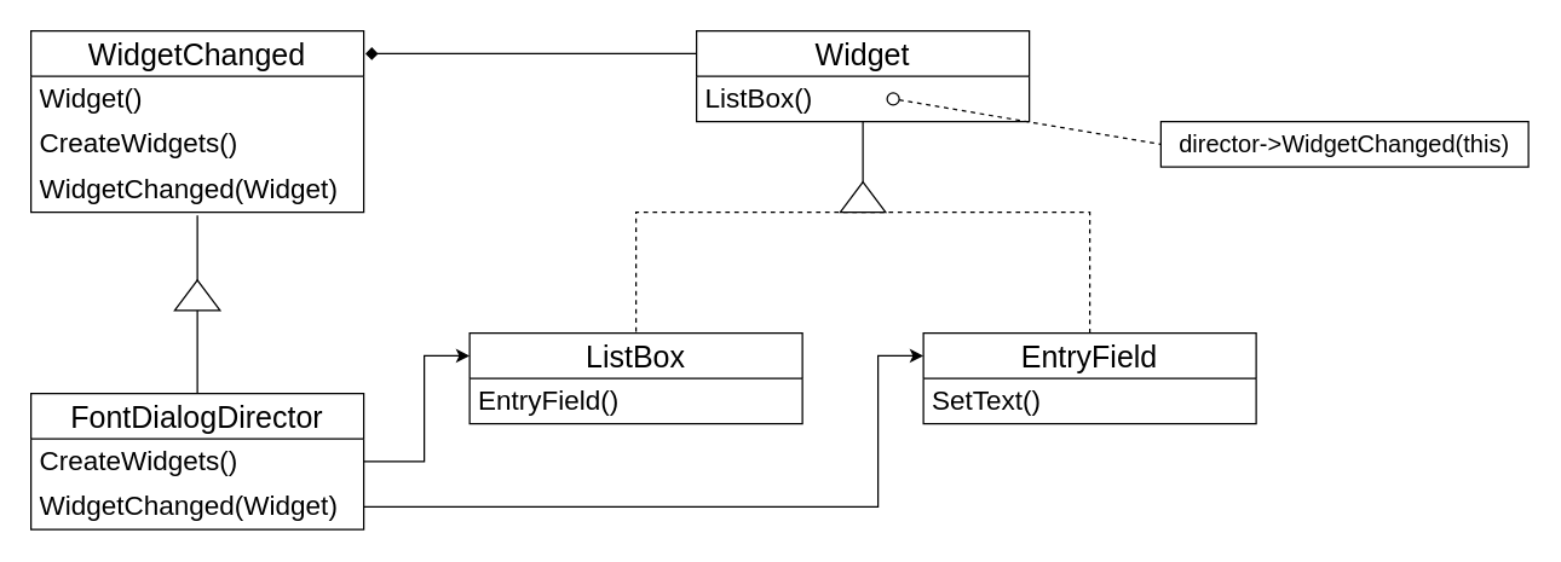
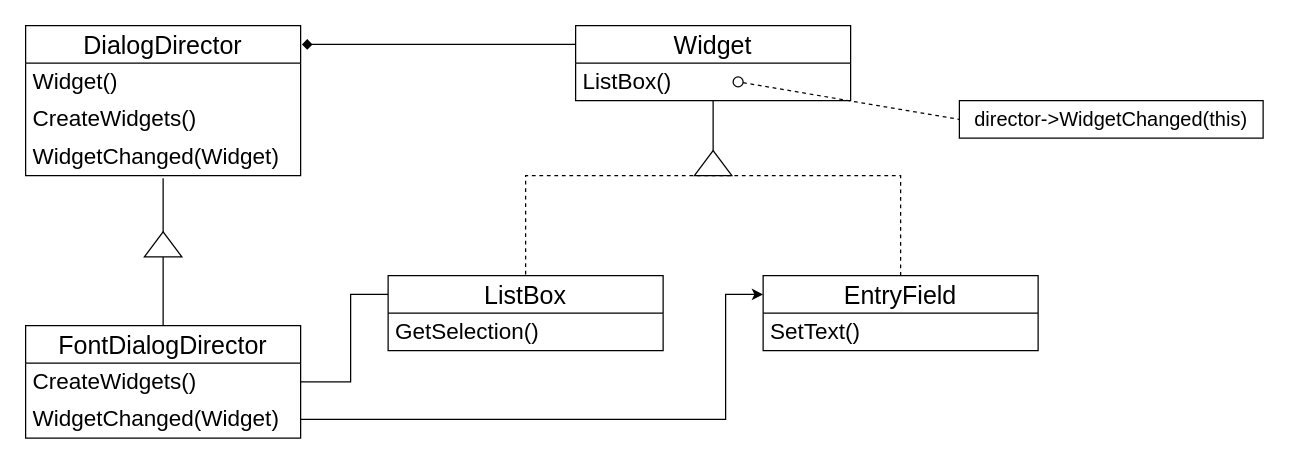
- <mxCell id="2" value="WidgetChanged" style="swimlane;fontStyle=0;childLayout=stackLayout;horizontal=1;startSize=30;horizontalStack=0;resizeParent=1;resizeParentMax=0;resizeLast=0;collapsible=1;marginBottom=0;whiteSpace=wrap;html=1;fontSize=20;" parent="1" vertex="1"><mxGeometry x="20" y="20" width="220" height="120" as="geometry" /></mxCell>
+ <mxCell id="2" value="DialogDirector" style="swimlane;fontStyle=0;childLayout=stackLayout;horizontal=1;startSize=30;horizontalStack=0;resizeParent=1;resizeParentMax=0;resizeLast=0;collapsible=1;marginBottom=0;whiteSpace=wrap;html=1;fontSize=20;" parent="1" vertex="1"><mxGeometry x="20" y="20" width="220" height="120" as="geometry" /></mxCell>
- <mxCell id="6" style="edgeStyle=none;rounded=0;html=1;entryX=0;entryY=0.25;entryDx=0;entryDy=0;" edge="1" parent="1" source="7" target="13"><mxGeometry relative="1" as="geometry"><Array as="points"><mxPoint x="280" y="305" /><mxPoint x="280" y="235" /></Array></mxGeometry></mxCell>
+ <mxCell id="6" style="edgeStyle=none;rounded=0;html=1;entryX=0;entryY=0.25;entryDx=0;entryDy=0;endArrow=none;" edge="1" parent="1" source="7" target="13"><mxGeometry relative="1" as="geometry"><Array as="points"><mxPoint x="280" y="305" /><mxPoint x="280" y="235" /></Array></mxGeometry></mxCell>
- <mxCell id="14" value="EntryField()" style="text;strokeColor=none;fillColor=none;align=left;verticalAlign=middle;spacingLeft=4;spacingRight=4;overflow=hidden;points=[[0,0.5],[1,0.5]];portConstraint=eastwest;rotatable=0;whiteSpace=wrap;html=1;fontSize=18;" parent="13" vertex="1"><mxGeometry y="30" width="220" height="30" as="geometry" /></mxCell>
+ <mxCell id="14" value="GetSelection()" style="text;strokeColor=none;fillColor=none;align=left;verticalAlign=middle;spacingLeft=4;spacingRight=4;overflow=hidden;points=[[0,0.5],[1,0.5]];portConstraint=eastwest;rotatable=0;whiteSpace=wrap;html=1;fontSize=18;" parent="13" vertex="1"><mxGeometry y="30" width="220" height="30" as="geometry" /></mxCell>
